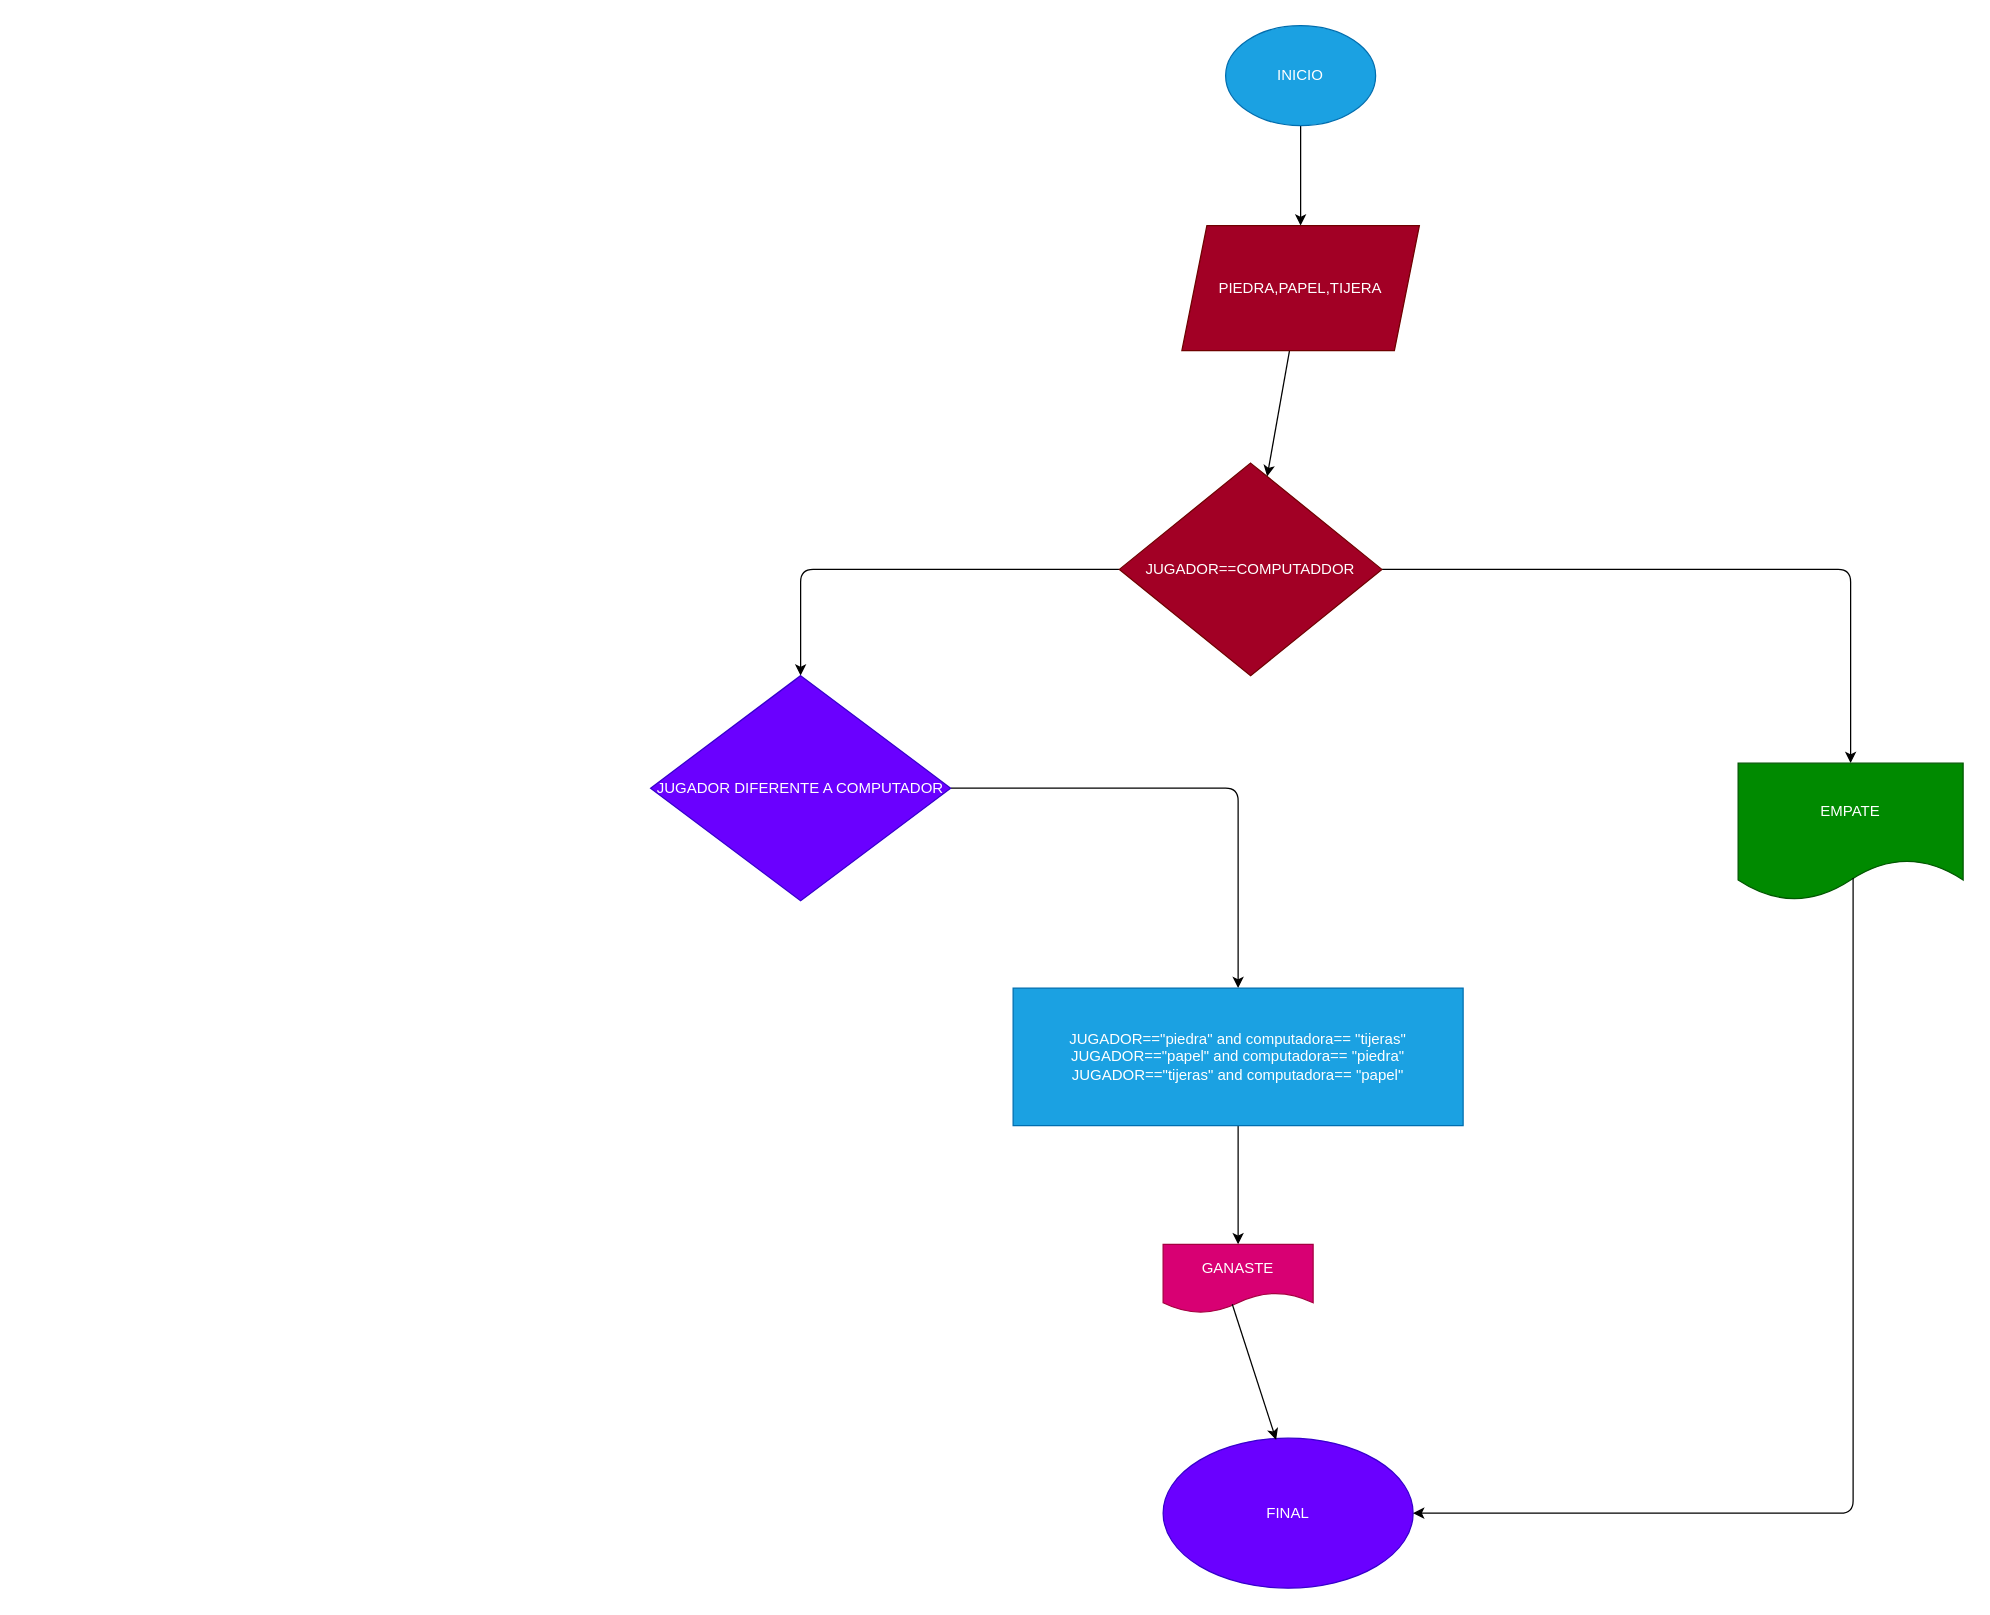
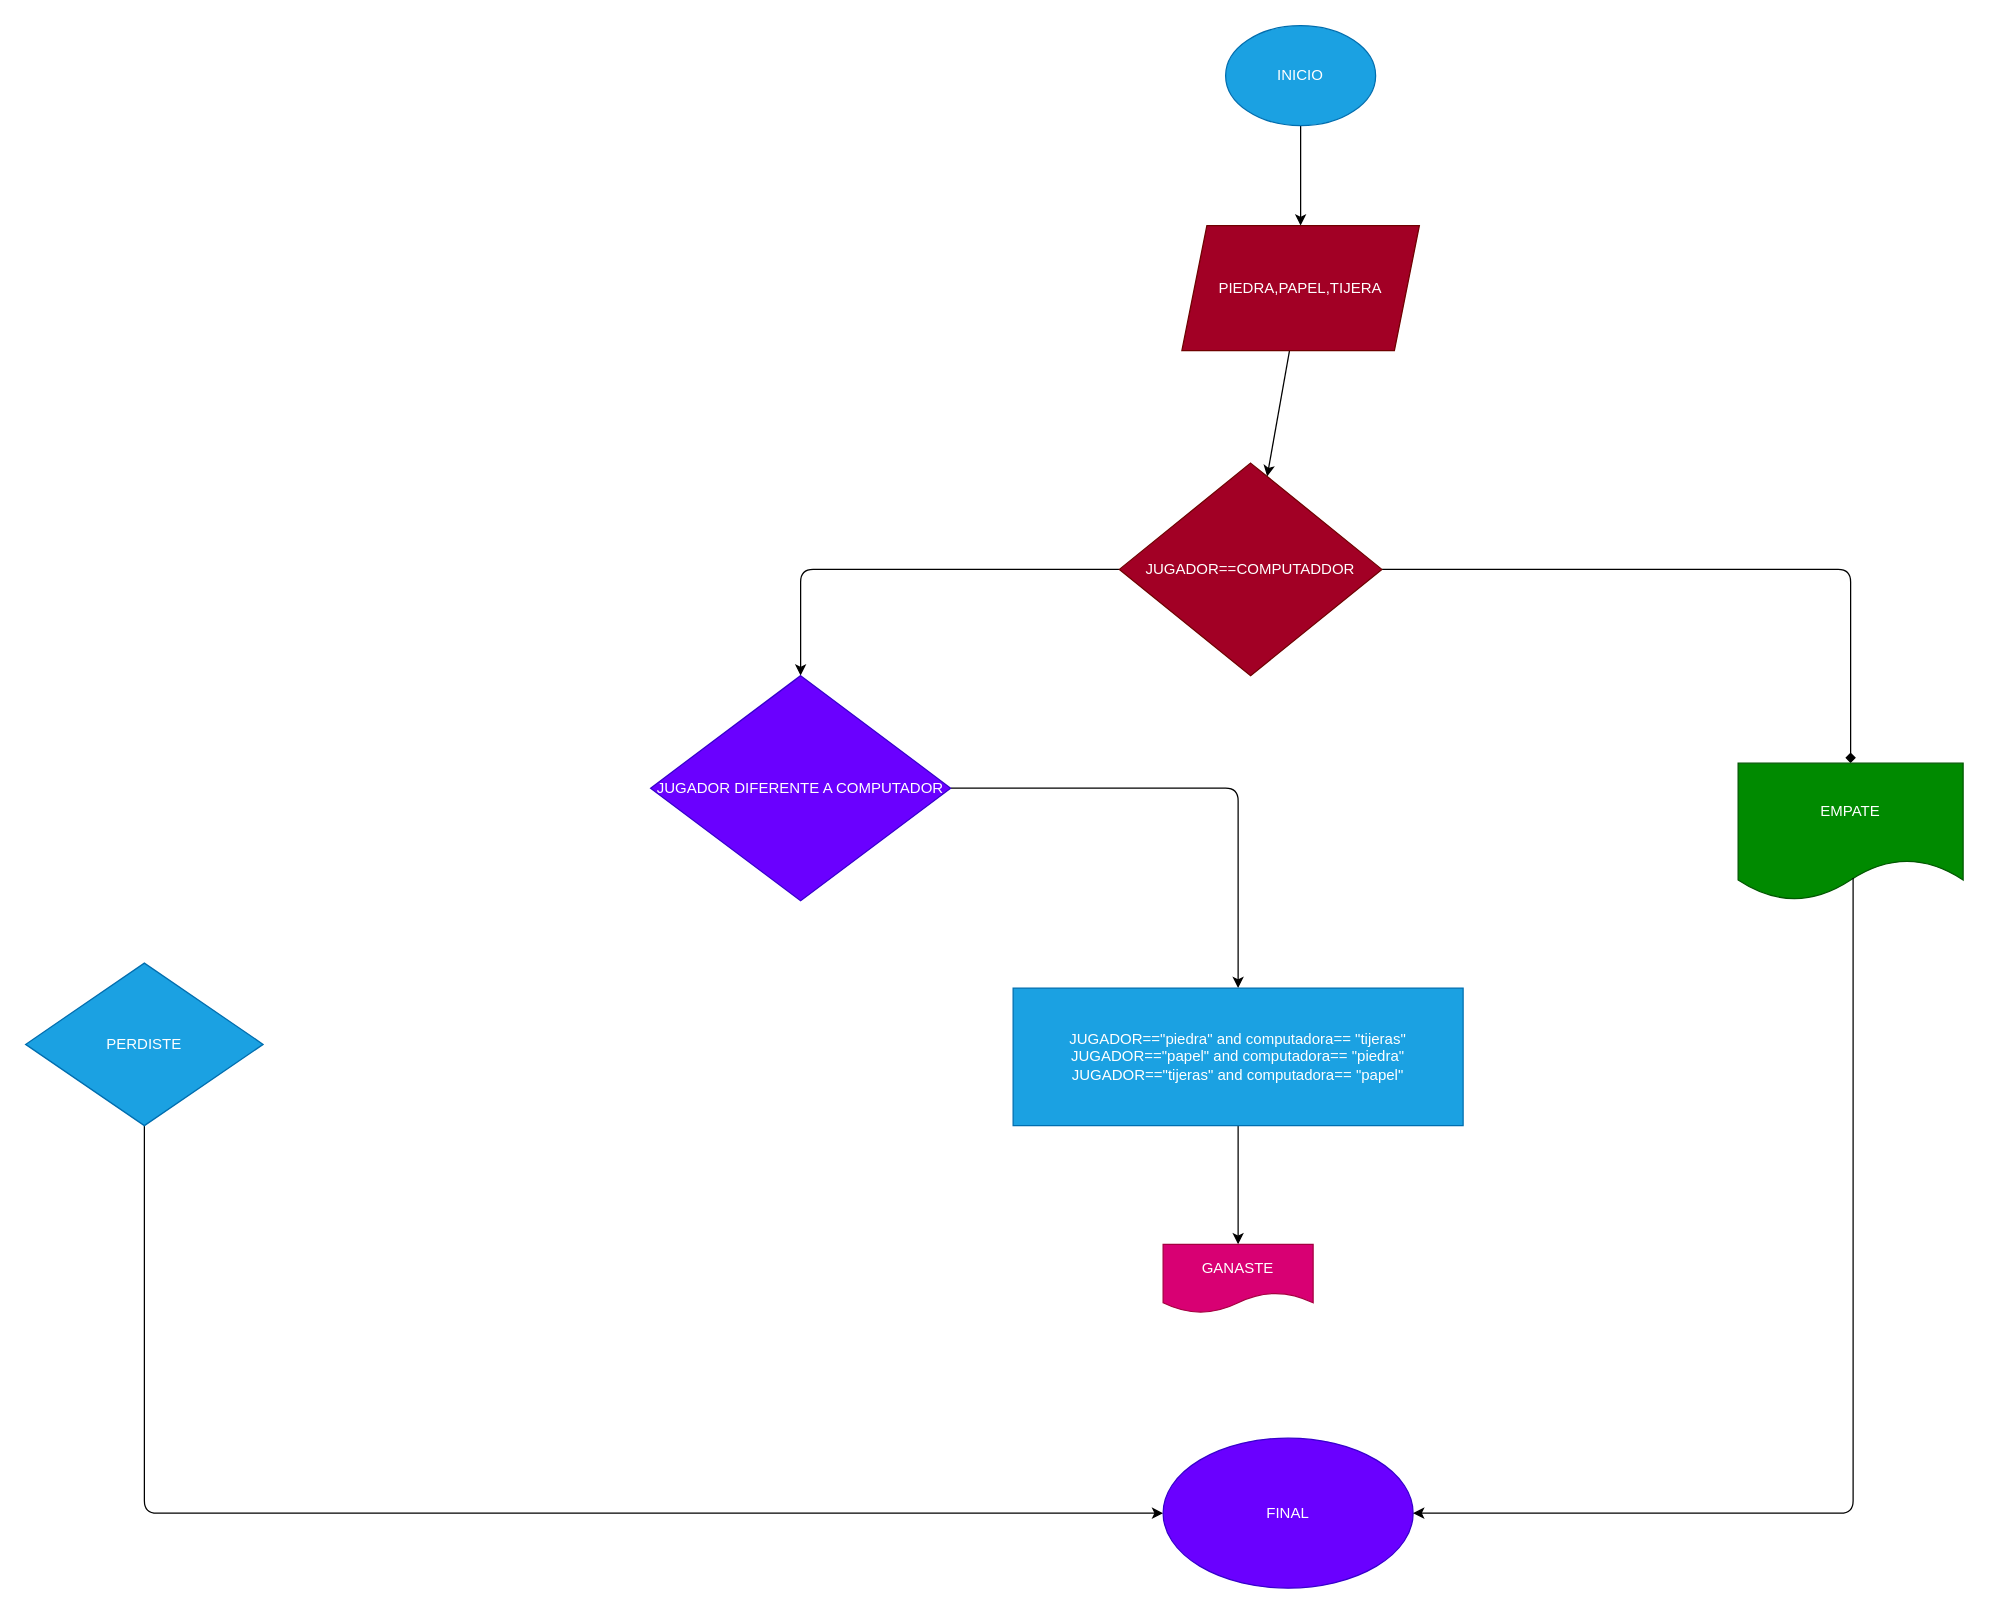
- <mxCell id="7" value="" style="edgeStyle=none;html=1;" edge="1" parent="1" source="8" target="11"><mxGeometry relative="1" as="geometry"><Array as="points"><mxPoint x="1480" y="455" /></Array></mxGeometry></mxCell>
+ <mxCell id="7" value="" style="edgeStyle=none;html=1;endArrow=diamond;" edge="1" parent="1" source="8" target="11"><mxGeometry relative="1" as="geometry"><Array as="points"><mxPoint x="1480" y="455" /></Array></mxGeometry></mxCell>
+ <mxCell id="15" value="PERDISTE" style="rhombus;whiteSpace=wrap;html=1;fillColor=#1ba1e2;strokeColor=#006EAF;fontColor=#ffffff;" vertex="1" parent="1"><mxGeometry x="20" y="770" width="190" height="130" as="geometry" /></mxCell>
- <mxCell id="18" value="" style="endArrow=classic;html=1;exitX=0.461;exitY=0.871;exitDx=0;exitDy=0;exitPerimeter=0;entryX=0.452;entryY=0.011;entryDx=0;entryDy=0;entryPerimeter=0;" edge="1" parent="1" source="16" target="17"><mxGeometry width="50" height="50" relative="1" as="geometry"><mxPoint x="940" y="1340" as="sourcePoint" /><mxPoint x="990" y="1290" as="targetPoint" /></mxGeometry></mxCell>
+ <mxCell id="14" value="" style="edgeStyle=none;html=1;" edge="1" parent="1" source="15" target="17"><mxGeometry relative="1" as="geometry"><Array as="points"><mxPoint x="115" y="1210" /></Array></mxGeometry></mxCell>
